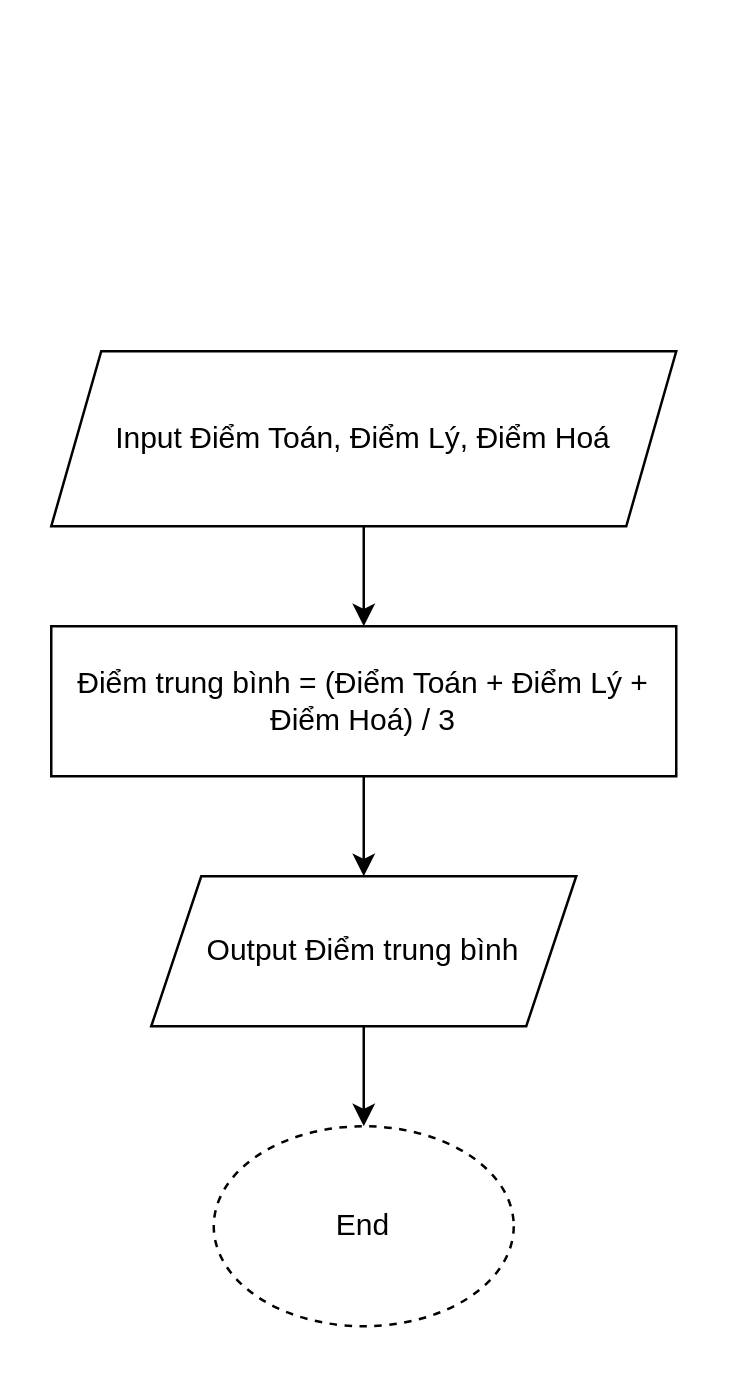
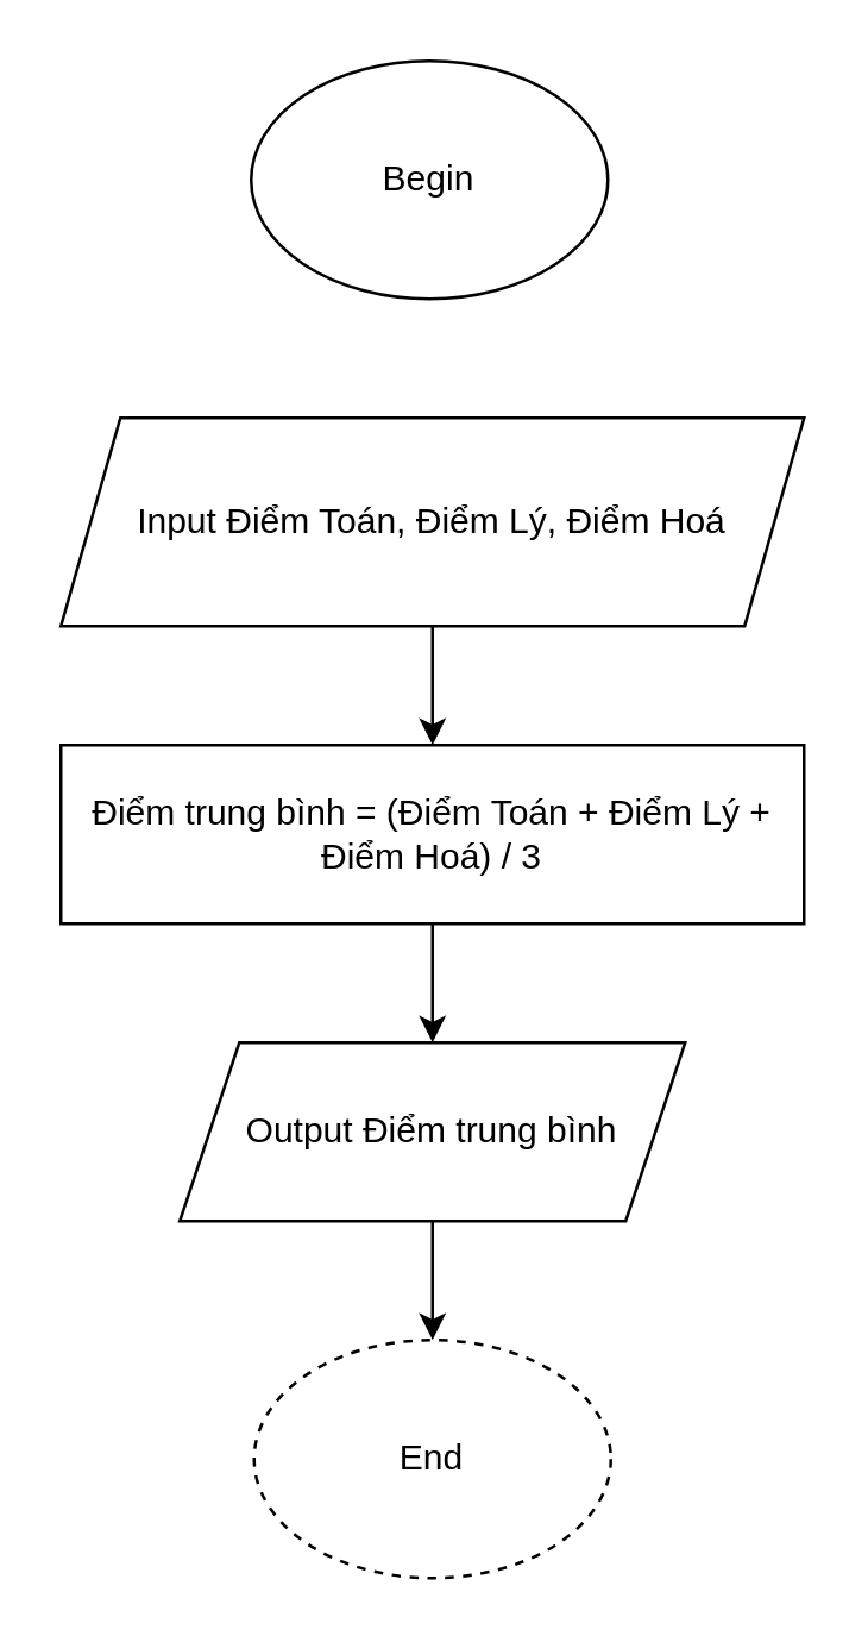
+ <mxCell id="2" value="Begin" style="ellipse;whiteSpace=wrap;html=1;" vertex="1" parent="1"><mxGeometry x="84" y="20" width="120" height="80" as="geometry" /></mxCell>
